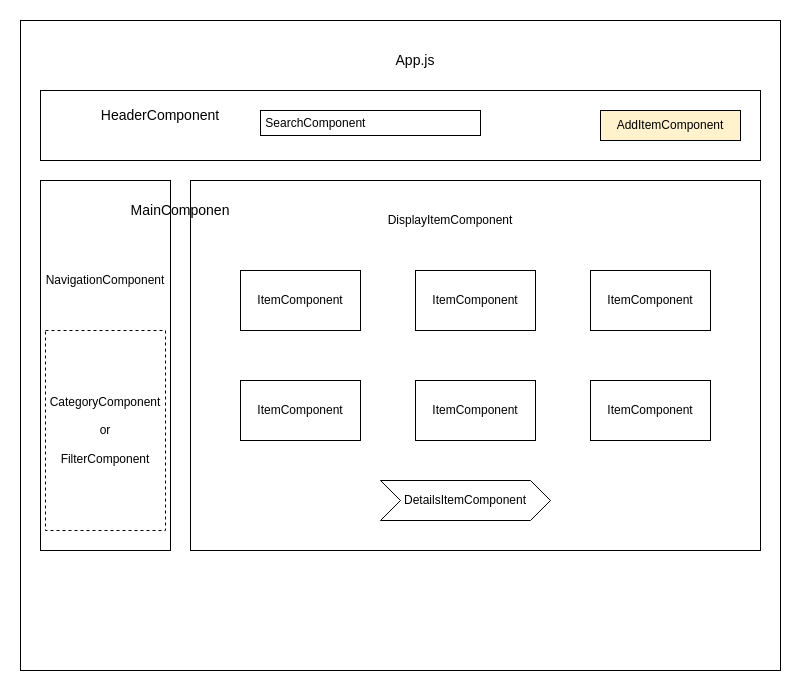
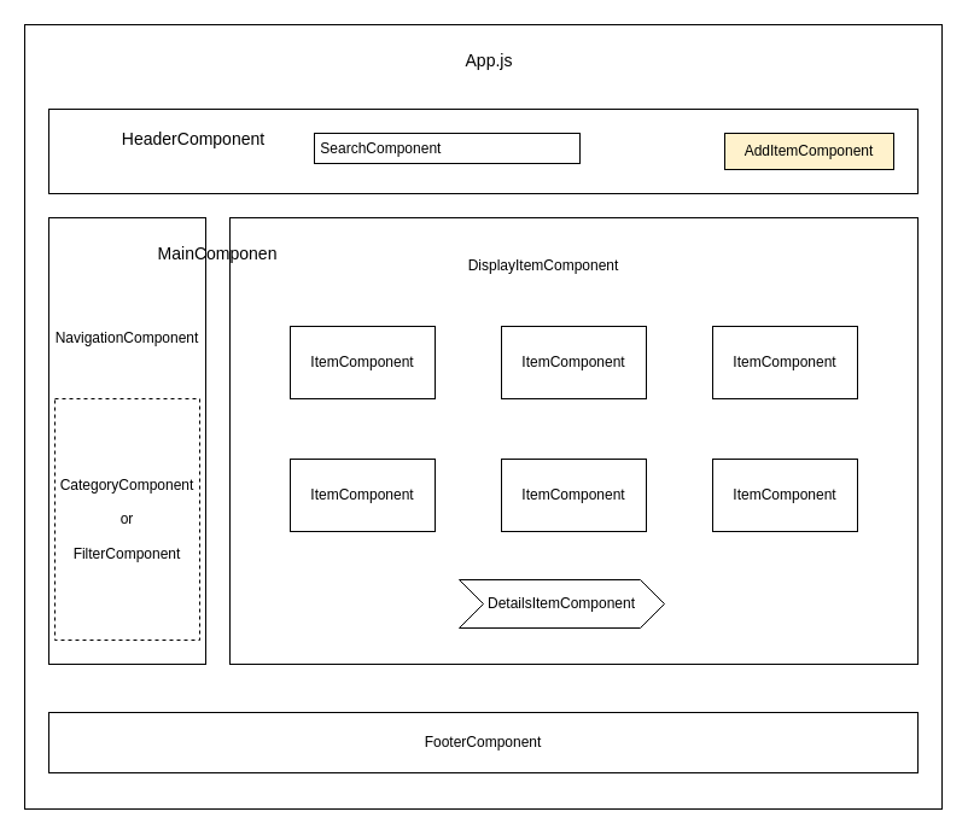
- <mxCell id="10" value="&lt;font style=&quot;font-size: 14px&quot;&gt;App.js&lt;/font&gt;" style="text;html=1;strokeColor=none;fillColor=none;align=center;verticalAlign=middle;whiteSpace=wrap;rounded=0;" parent="1" vertex="1"><mxGeometry x="330" y="50" width="170" height="20" as="geometry" /></mxCell>
+ <mxCell id="10" value="&lt;font style=&quot;font-size: 14px&quot;&gt;App.js&lt;/font&gt;" style="text;html=1;strokeColor=none;fillColor=none;align=center;verticalAlign=middle;whiteSpace=wrap;rounded=0;" parent="1" vertex="1"><mxGeometry x="320" y="40" width="170" height="20" as="geometry" /></mxCell>
+ <mxCell id="7" value="FooterComponent" style="rounded=0;whiteSpace=wrap;html=1;" parent="1" vertex="1"><mxGeometry x="40" y="590" width="720" height="50" as="geometry" /></mxCell>
